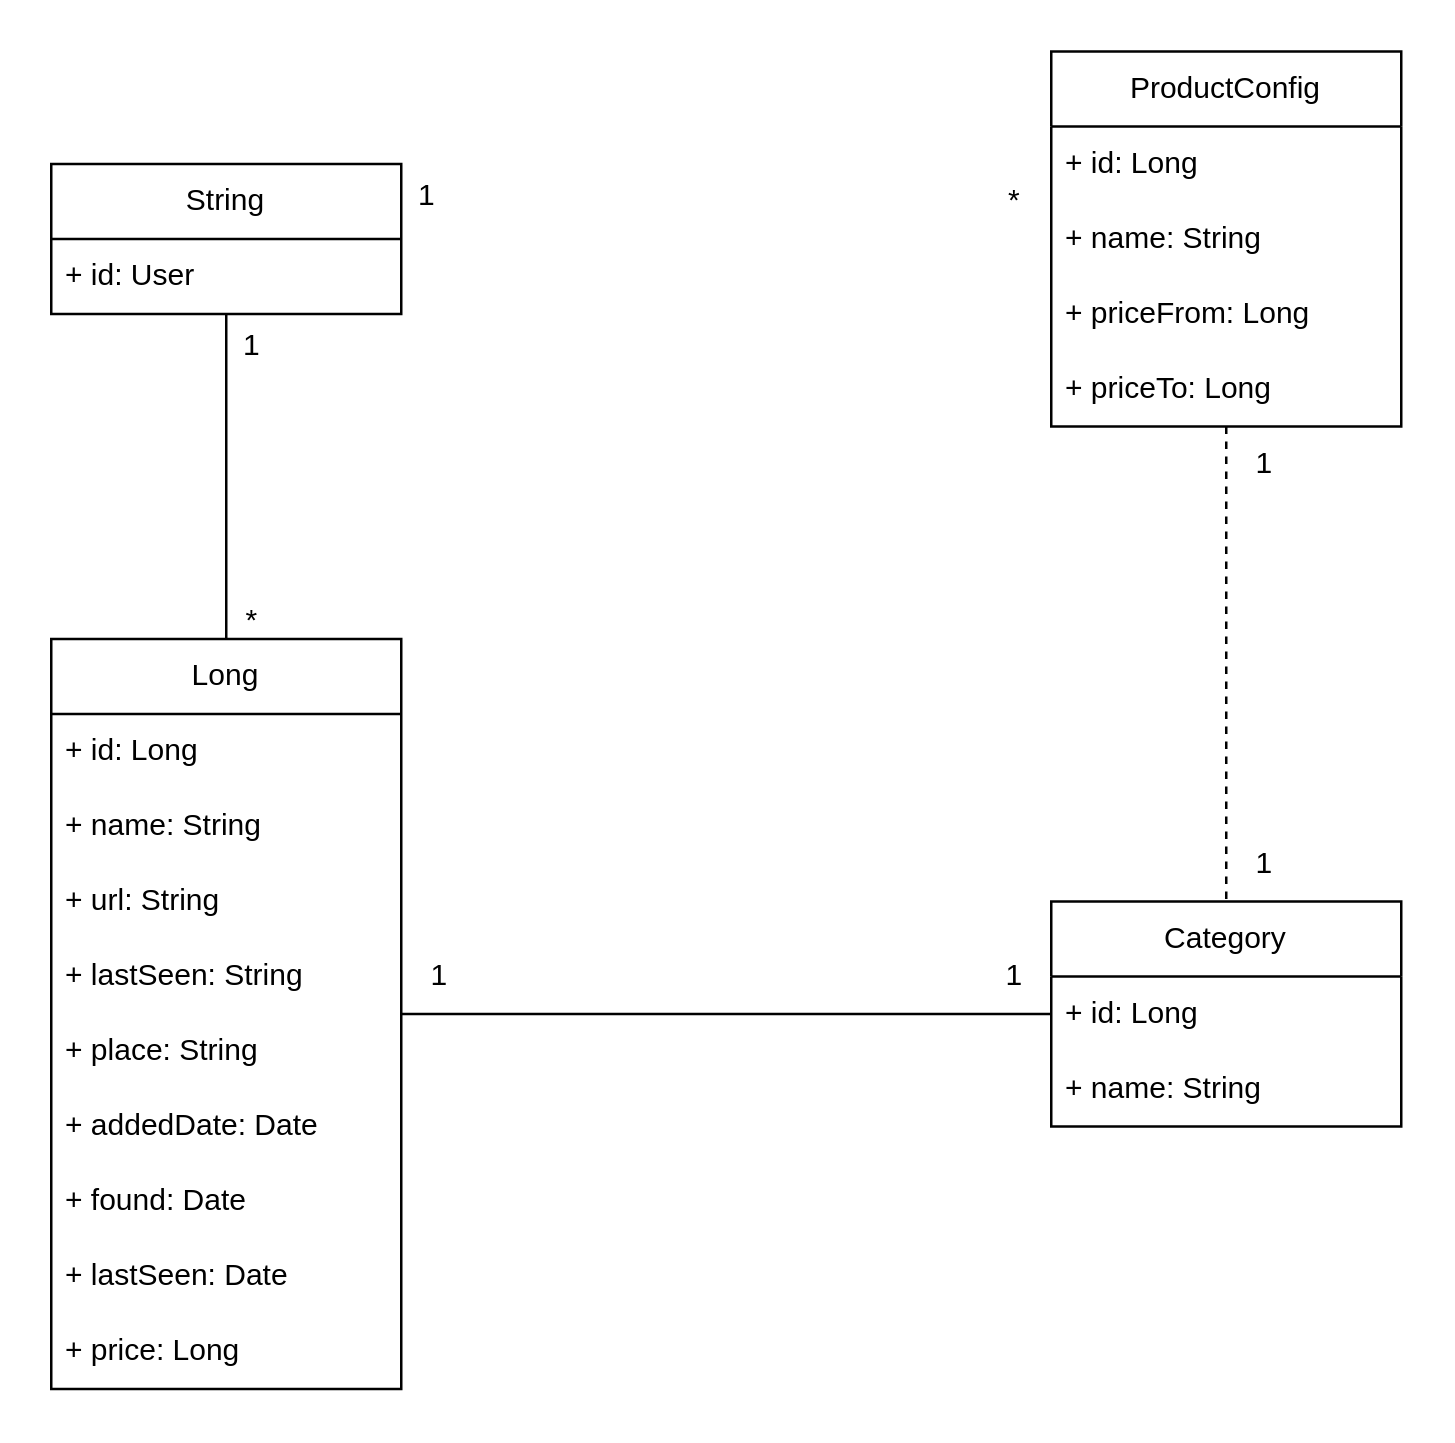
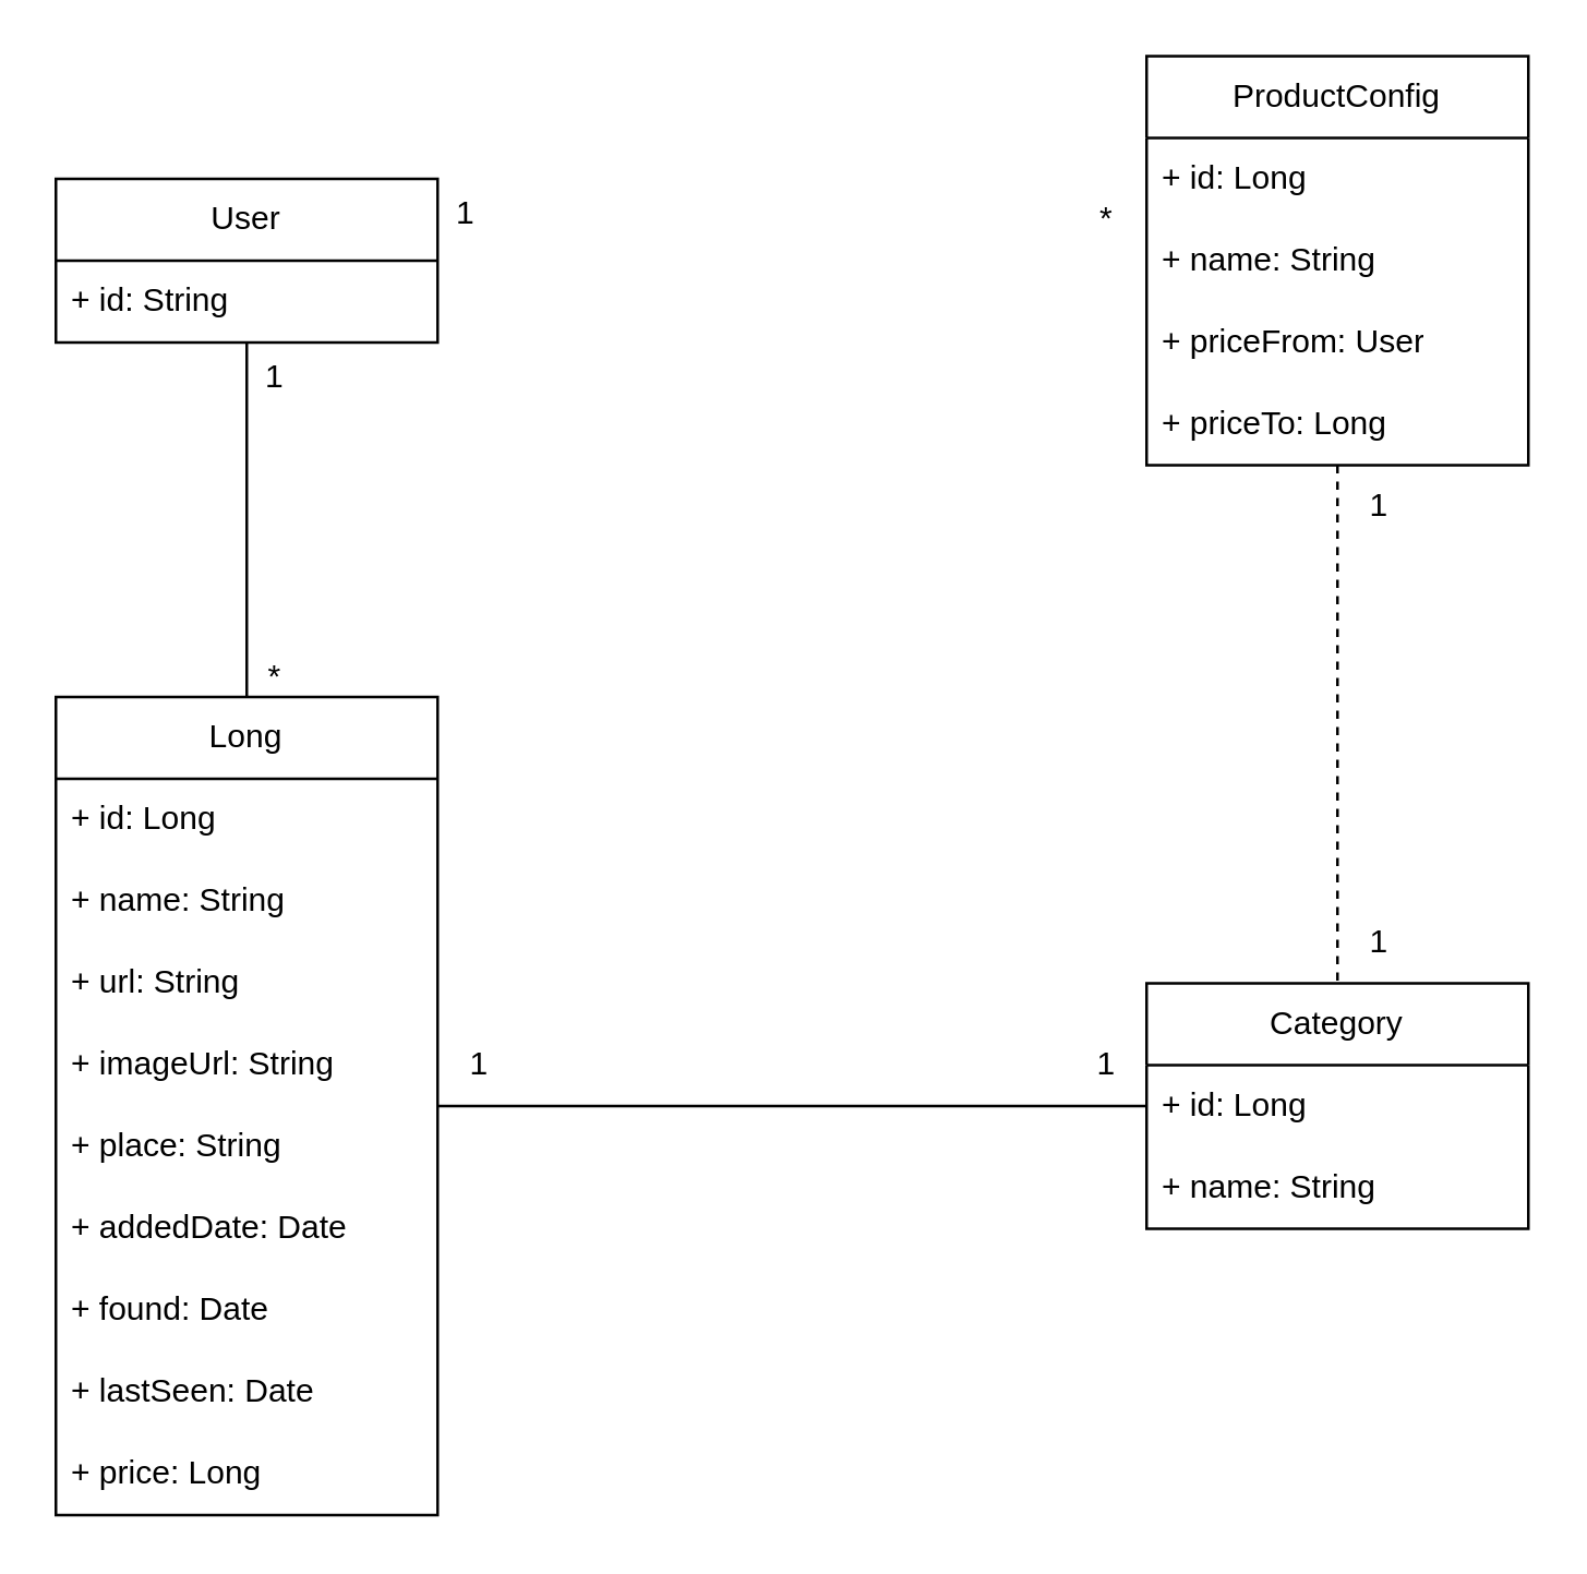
- <mxCell id="2" value="String" style="swimlane;fontStyle=0;childLayout=stackLayout;horizontal=1;startSize=30;horizontalStack=0;resizeParent=1;resizeParentMax=0;resizeLast=0;collapsible=1;marginBottom=0;whiteSpace=wrap;html=1;" vertex="1" parent="1"><mxGeometry x="20" y="65" width="140" height="60" as="geometry"><mxRectangle x="340" y="70" width="60" height="30" as="alternateBounds" /></mxGeometry></mxCell>
+ <mxCell id="2" value="User" style="swimlane;fontStyle=0;childLayout=stackLayout;horizontal=1;startSize=30;horizontalStack=0;resizeParent=1;resizeParentMax=0;resizeLast=0;collapsible=1;marginBottom=0;whiteSpace=wrap;html=1;" vertex="1" parent="1"><mxGeometry x="20" y="65" width="140" height="60" as="geometry"><mxRectangle x="340" y="70" width="60" height="30" as="alternateBounds" /></mxGeometry></mxCell>
- <mxCell id="3" value="+ id: User" style="text;strokeColor=none;fillColor=none;align=left;verticalAlign=middle;spacingLeft=4;spacingRight=4;overflow=hidden;points=[[0,0.5],[1,0.5]];portConstraint=eastwest;rotatable=0;whiteSpace=wrap;html=1;" vertex="1" parent="2"><mxGeometry y="30" width="140" height="30" as="geometry" /></mxCell>
+ <mxCell id="3" value="+ id: String" style="text;strokeColor=none;fillColor=none;align=left;verticalAlign=middle;spacingLeft=4;spacingRight=4;overflow=hidden;points=[[0,0.5],[1,0.5]];portConstraint=eastwest;rotatable=0;whiteSpace=wrap;html=1;" vertex="1" parent="2"><mxGeometry y="30" width="140" height="30" as="geometry" /></mxCell>
- <mxCell id="7" value="+ priceFrom: Long" style="text;strokeColor=none;fillColor=none;align=left;verticalAlign=middle;spacingLeft=4;spacingRight=4;overflow=hidden;points=[[0,0.5],[1,0.5]];portConstraint=eastwest;rotatable=0;whiteSpace=wrap;html=1;" vertex="1" parent="4"><mxGeometry y="90" width="140" height="30" as="geometry" /></mxCell>
+ <mxCell id="7" value="+ priceFrom: User" style="text;strokeColor=none;fillColor=none;align=left;verticalAlign=middle;spacingLeft=4;spacingRight=4;overflow=hidden;points=[[0,0.5],[1,0.5]];portConstraint=eastwest;rotatable=0;whiteSpace=wrap;html=1;" vertex="1" parent="4"><mxGeometry y="90" width="140" height="30" as="geometry" /></mxCell>
- <mxCell id="16" value="+ lastSeen: String" style="text;strokeColor=none;fillColor=none;align=left;verticalAlign=middle;spacingLeft=4;spacingRight=4;overflow=hidden;points=[[0,0.5],[1,0.5]];portConstraint=eastwest;rotatable=0;whiteSpace=wrap;html=1;" vertex="1" parent="12"><mxGeometry y="120" width="140" height="30" as="geometry" /></mxCell>
+ <mxCell id="16" value="+ imageUrl: String" style="text;strokeColor=none;fillColor=none;align=left;verticalAlign=middle;spacingLeft=4;spacingRight=4;overflow=hidden;points=[[0,0.5],[1,0.5]];portConstraint=eastwest;rotatable=0;whiteSpace=wrap;html=1;" vertex="1" parent="12"><mxGeometry y="120" width="140" height="30" as="geometry" /></mxCell>
